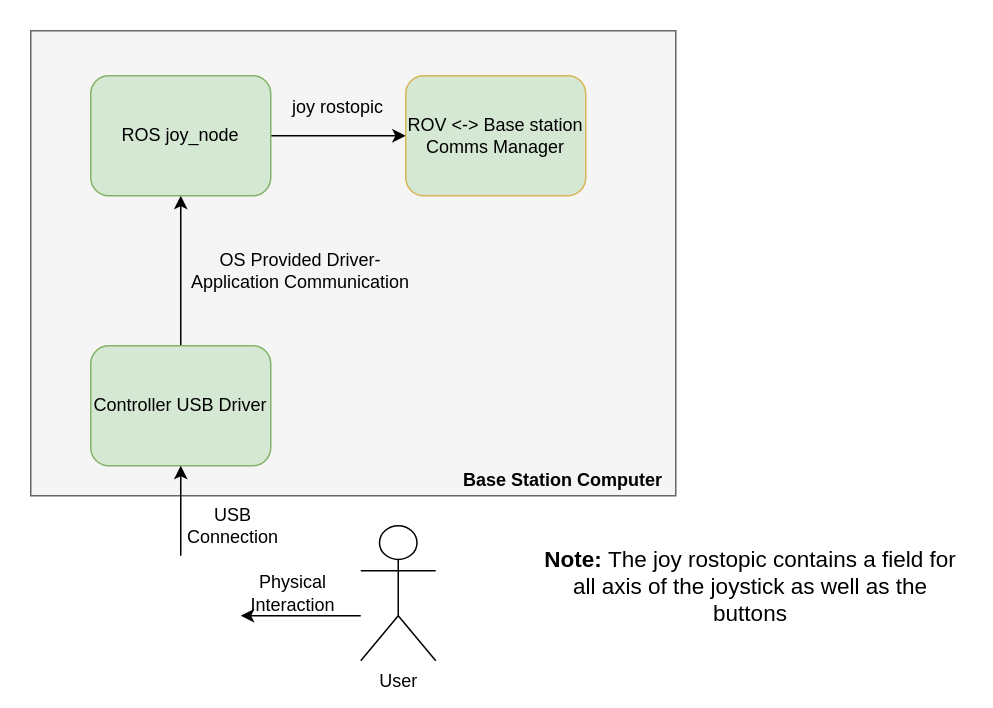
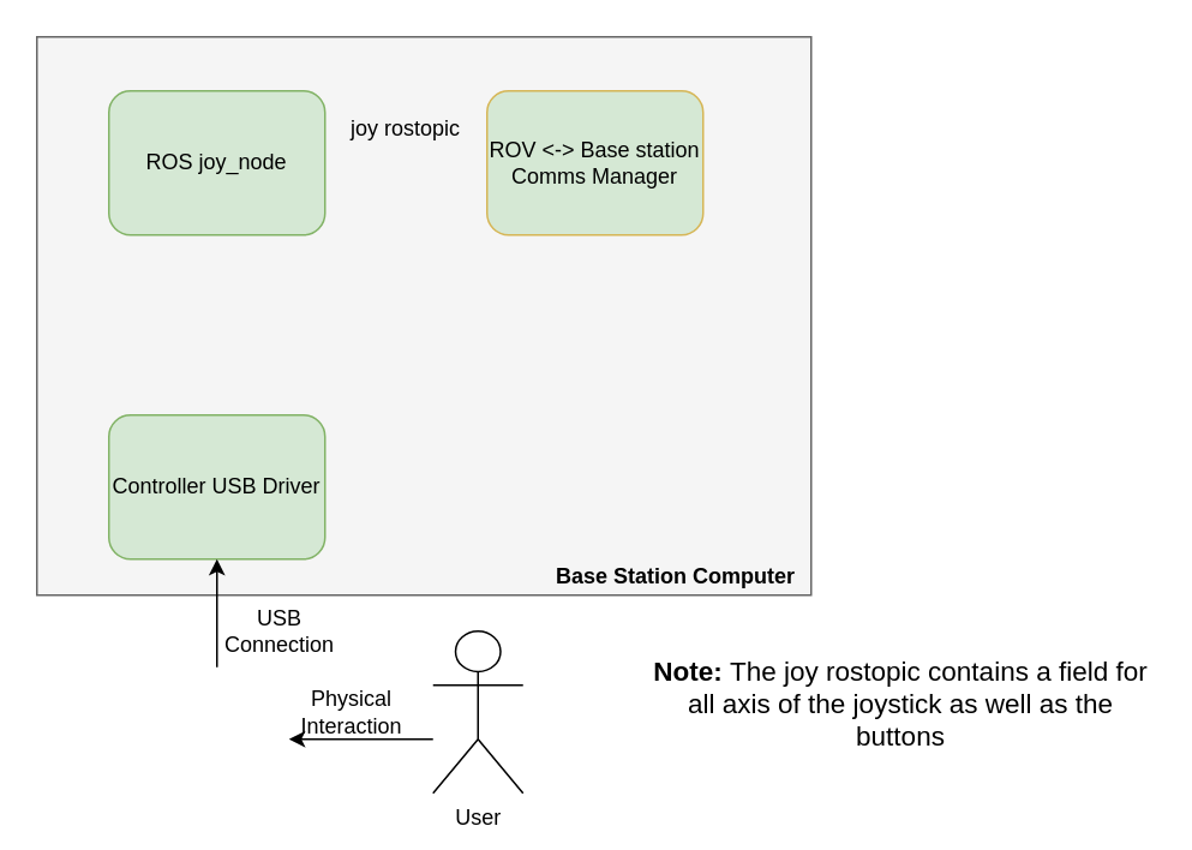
- <mxCell id="9" style="edgeStyle=orthogonalEdgeStyle;rounded=0;orthogonalLoop=1;jettySize=auto;html=1;exitX=1;exitY=0.5;exitDx=0;exitDy=0;entryX=0;entryY=0.5;entryDx=0;entryDy=0;" edge="1" parent="1" source="10" target="11"><mxGeometry relative="1" as="geometry" /></mxCell>
- <mxCell id="13" value="OS Provided Driver-Application Communication&lt;br&gt;" style="text;html=1;strokeColor=none;fillColor=none;align=center;verticalAlign=middle;whiteSpace=wrap;rounded=0;" vertex="1" parent="1"><mxGeometry x="119.5" y="170" width="160" height="20" as="geometry" /></mxCell>
- <mxCell id="6" style="edgeStyle=orthogonalEdgeStyle;rounded=0;orthogonalLoop=1;jettySize=auto;html=1;exitX=0.5;exitY=0;exitDx=0;exitDy=0;entryX=0.5;entryY=1;entryDx=0;entryDy=0;" edge="1" parent="1" source="7" target="10"><mxGeometry relative="1" as="geometry" /></mxCell>
